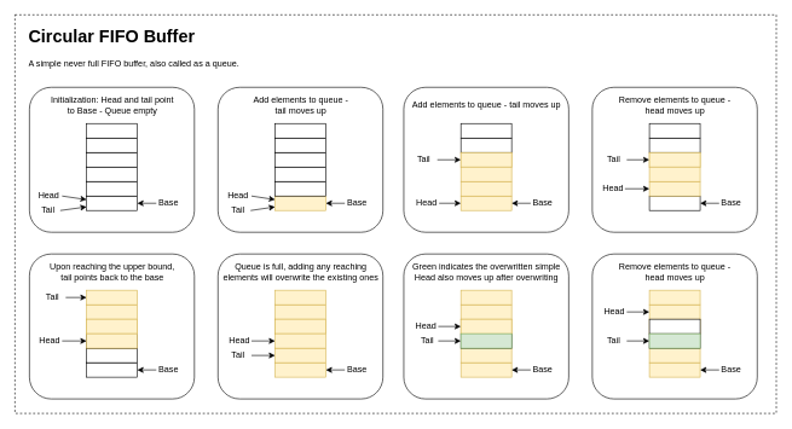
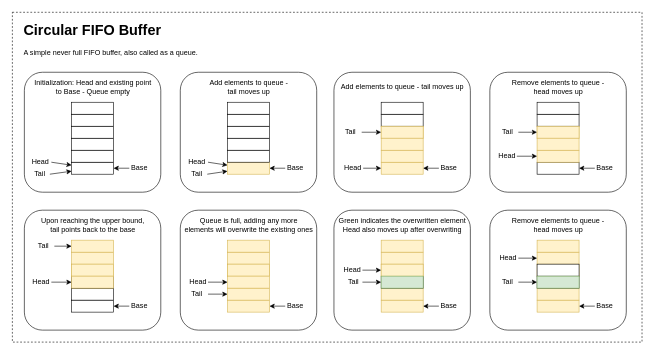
- <mxCell id="11" value="Initialization: Head and tail point &lt;br&gt;to Base - Queue empty" style="text;html=1;align=center;verticalAlign=middle;resizable=0;points=[];autosize=1;strokeColor=none;fillColor=none;" parent="1" vertex="1"><mxGeometry x="58.75" y="125" width="190" height="40" as="geometry" /></mxCell>
+ <mxCell id="11" value="Initialization: Head and existing point &lt;br&gt;to Base - Queue empty" style="text;html=1;align=center;verticalAlign=middle;resizable=0;points=[];autosize=1;strokeColor=none;fillColor=none;" parent="1" vertex="1"><mxGeometry x="58.75" y="125" width="190" height="40" as="geometry" /></mxCell>
- <mxCell id="84" value="Queue is full, adding any reaching&lt;br&gt;elements will overwrite the existing ones" style="text;html=1;align=center;verticalAlign=middle;resizable=0;points=[];autosize=1;strokeColor=none;fillColor=none;" parent="1" vertex="1"><mxGeometry x="293.75" y="355" width="240" height="40" as="geometry" /></mxCell>
+ <mxCell id="84" value="Queue is full, adding any more&lt;br&gt;elements will overwrite the existing ones" style="text;html=1;align=center;verticalAlign=middle;resizable=0;points=[];autosize=1;strokeColor=none;fillColor=none;" parent="1" vertex="1"><mxGeometry x="293.75" y="355" width="240" height="40" as="geometry" /></mxCell>
- <mxCell id="100" value="Green indicates the overwritten simple&lt;br&gt;Head also moves up after overwriting" style="text;html=1;align=center;verticalAlign=middle;resizable=0;points=[];autosize=1;strokeColor=none;fillColor=none;" parent="1" vertex="1"><mxGeometry x="550" y="355" width="240" height="40" as="geometry" /></mxCell>
+ <mxCell id="100" value="Green indicates the overwritten element&lt;br&gt;Head also moves up after overwriting" style="text;html=1;align=center;verticalAlign=middle;resizable=0;points=[];autosize=1;strokeColor=none;fillColor=none;" parent="1" vertex="1"><mxGeometry x="550" y="355" width="240" height="40" as="geometry" /></mxCell>
